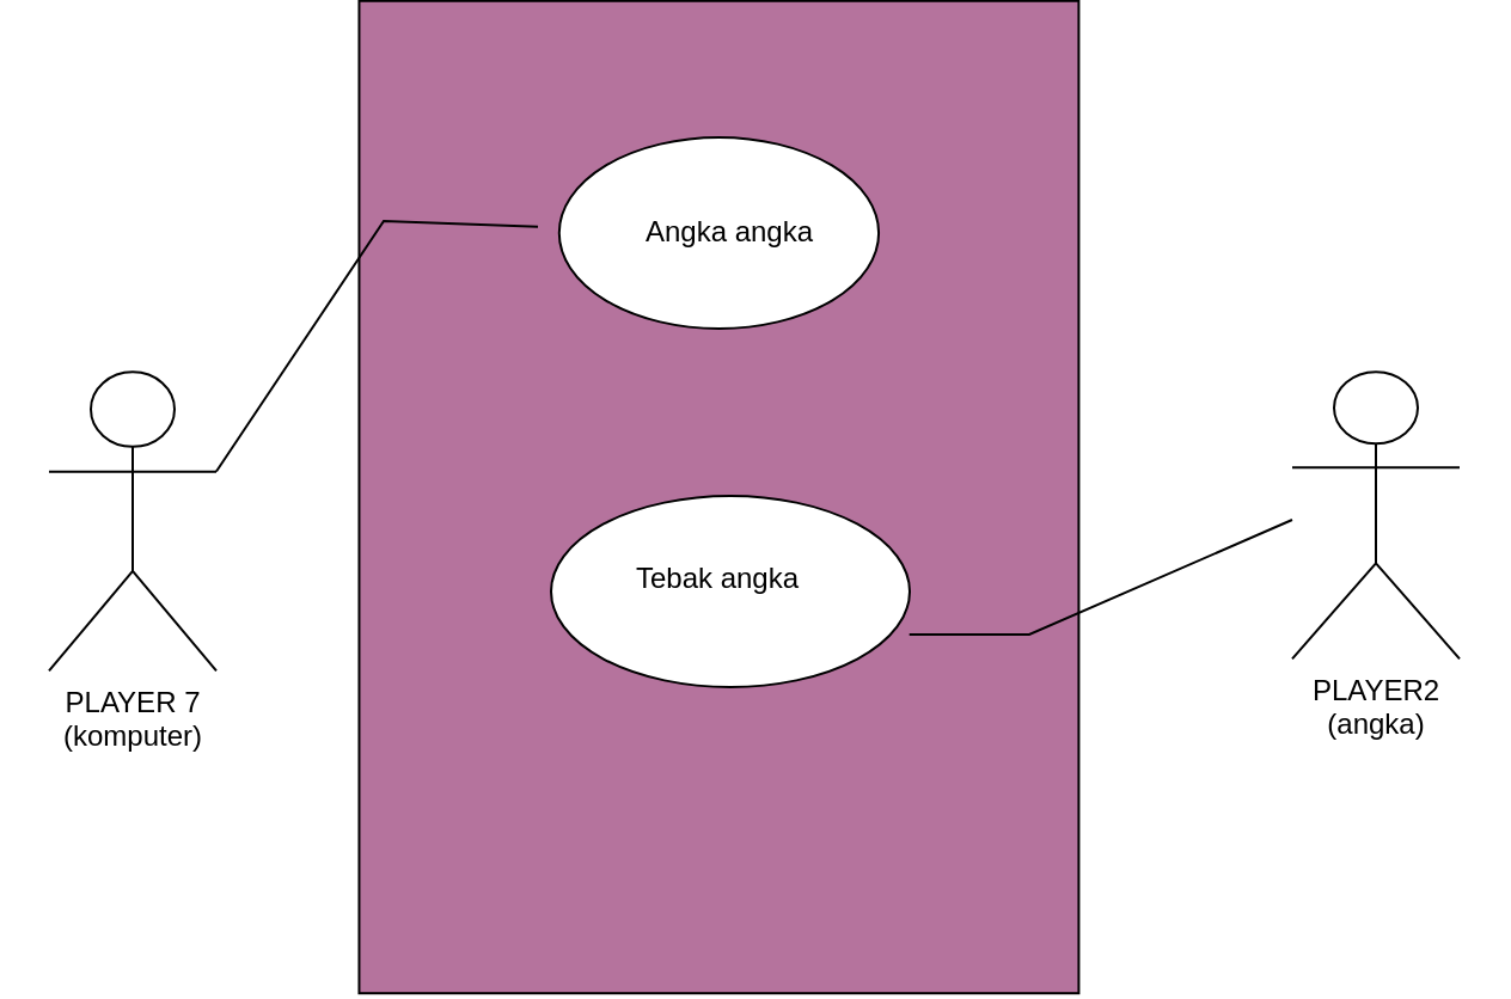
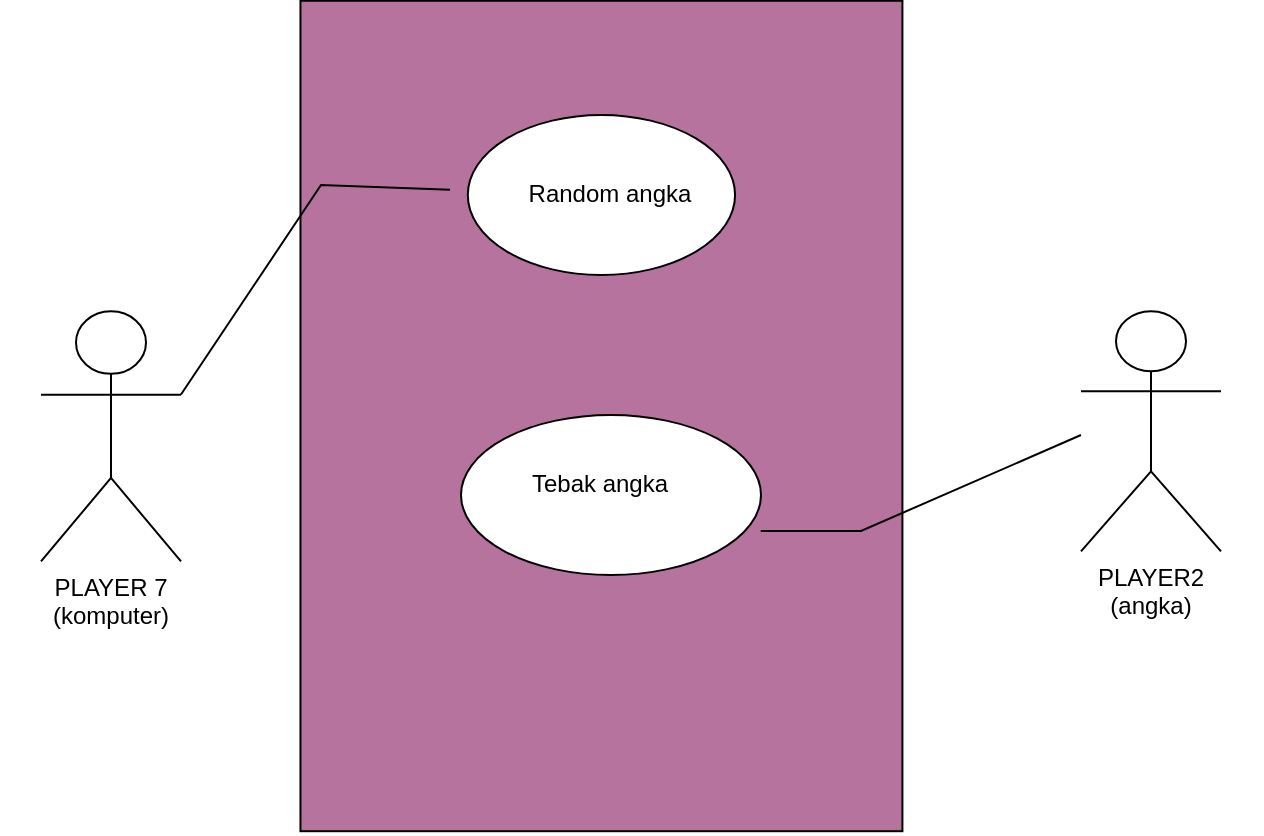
- <mxCell id="13" value="Angka angka" style="text;html=1;strokeColor=none;fillColor=none;align=center;verticalAlign=middle;whiteSpace=wrap;rounded=0;" vertex="1" parent="1"><mxGeometry x="258.18" y="55" width="93.64" height="30" as="geometry" /></mxCell>
+ <mxCell id="13" value="Random angka" style="text;html=1;strokeColor=none;fillColor=none;align=center;verticalAlign=middle;whiteSpace=wrap;rounded=0;" vertex="1" parent="1"><mxGeometry x="258.18" y="55" width="93.64" height="30" as="geometry" /></mxCell>
